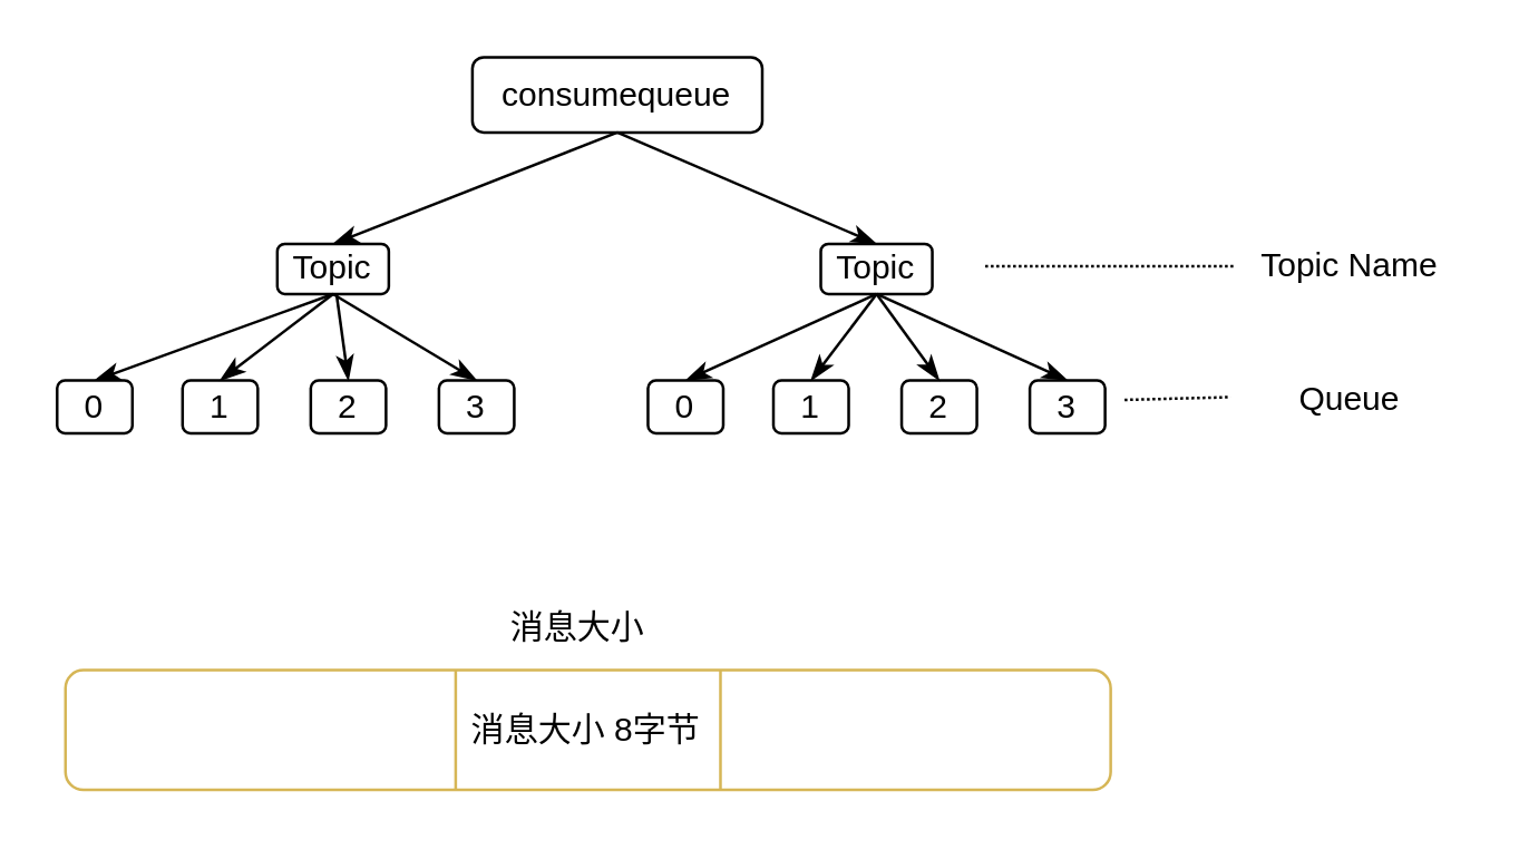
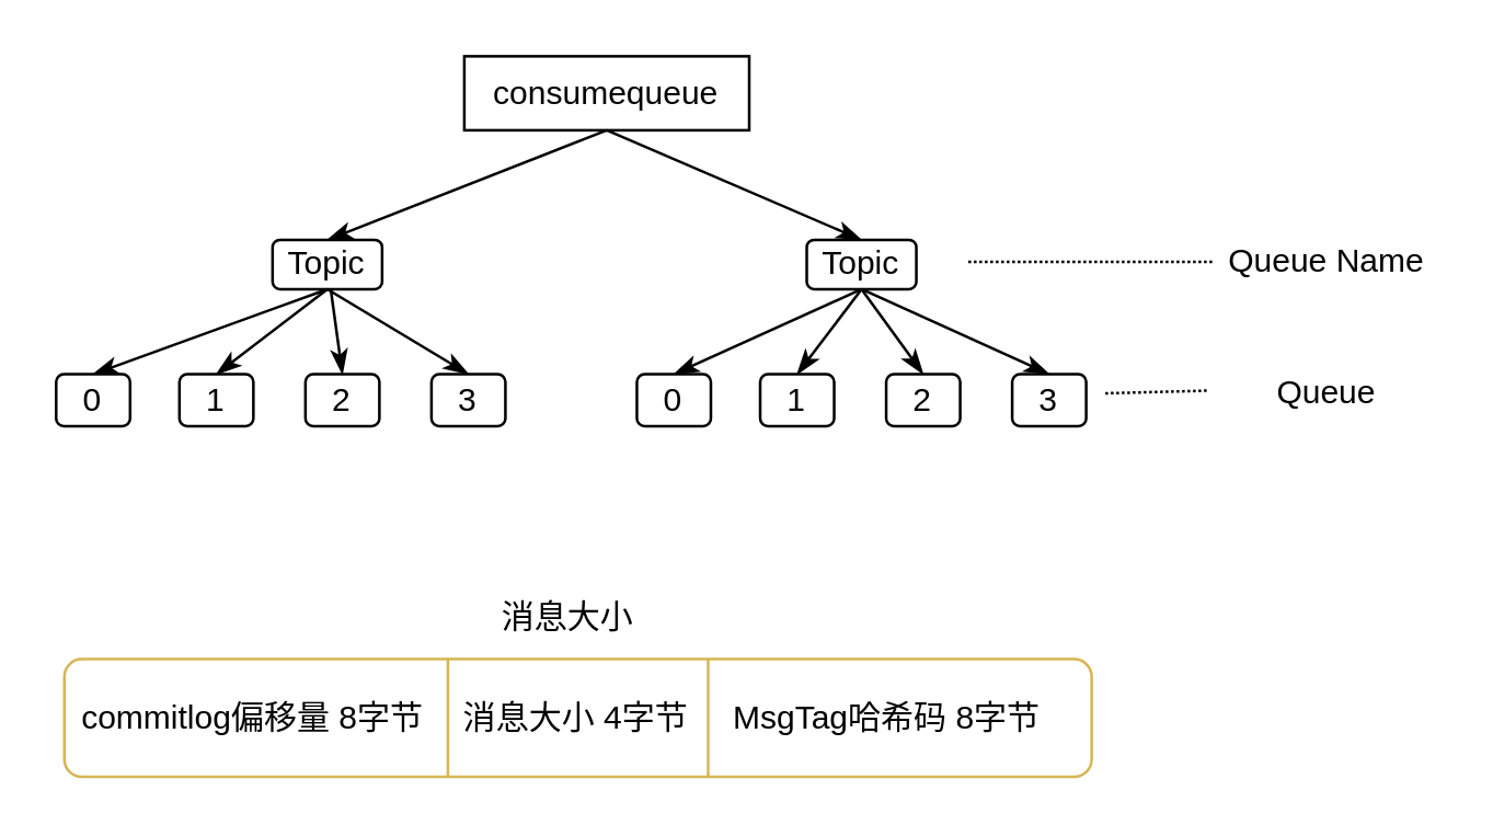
- <mxCell id="9" value="&lt;p style=&quot;line-height: 1.1&quot;&gt;consumequeue&lt;/p&gt;" style="rounded=1;whiteSpace=wrap;html=1;fillColor=none;gradientColor=none;" vertex="1" parent="8"><mxGeometry x="149" width="104" height="27" as="geometry" /></mxCell>
+ <mxCell id="9" value="&lt;p style=&quot;line-height: 1.1&quot;&gt;consumequeue&lt;/p&gt;" style="whiteSpace=wrap;html=1;fillColor=none;gradientColor=none;rounded=0;" vertex="1" parent="8"><mxGeometry x="149" width="104" height="27" as="geometry" /></mxCell>
- <mxCell id="34" value="Topic Name" style="text;html=1;strokeColor=none;fillColor=none;align=center;verticalAlign=middle;whiteSpace=wrap;rounded=0;" vertex="1" parent="1"><mxGeometry x="445" y="83" width="78" height="24" as="geometry" /></mxCell>
+ <mxCell id="34" value="Queue Name" style="text;html=1;strokeColor=none;fillColor=none;align=center;verticalAlign=middle;whiteSpace=wrap;rounded=0;" vertex="1" parent="1"><mxGeometry x="445" y="83" width="78" height="24" as="geometry" /></mxCell>
+ <mxCell id="5" value="commitlog偏移量 8字节" style="text;html=1;strokeColor=none;fillColor=none;align=center;verticalAlign=middle;whiteSpace=wrap;rounded=0;" vertex="1" parent="4"><mxGeometry width="138" height="30.5" as="geometry" /></mxCell>
- <mxCell id="3" value="消息大小 8字节" style="shape=process;whiteSpace=wrap;html=1;backgroundOutline=1;size=0.374;fillColor=none;strokeColor=#d6b656;gradientColor=none;rounded=1;" vertex="1" parent="2"><mxGeometry width="375" height="43" as="geometry" /></mxCell>
+ <mxCell id="3" value="消息大小 4字节" style="shape=process;whiteSpace=wrap;html=1;backgroundOutline=1;size=0.374;fillColor=none;strokeColor=#d6b656;gradientColor=none;rounded=1;" vertex="1" parent="2"><mxGeometry width="375" height="43" as="geometry" /></mxCell>
+ <mxCell id="6" value="MsgTag哈希码 8字节" style="text;html=1;strokeColor=none;fillColor=none;align=center;verticalAlign=middle;whiteSpace=wrap;rounded=0;" vertex="1" parent="4"><mxGeometry x="232" y="0.5" width="137" height="30" as="geometry" /></mxCell>
